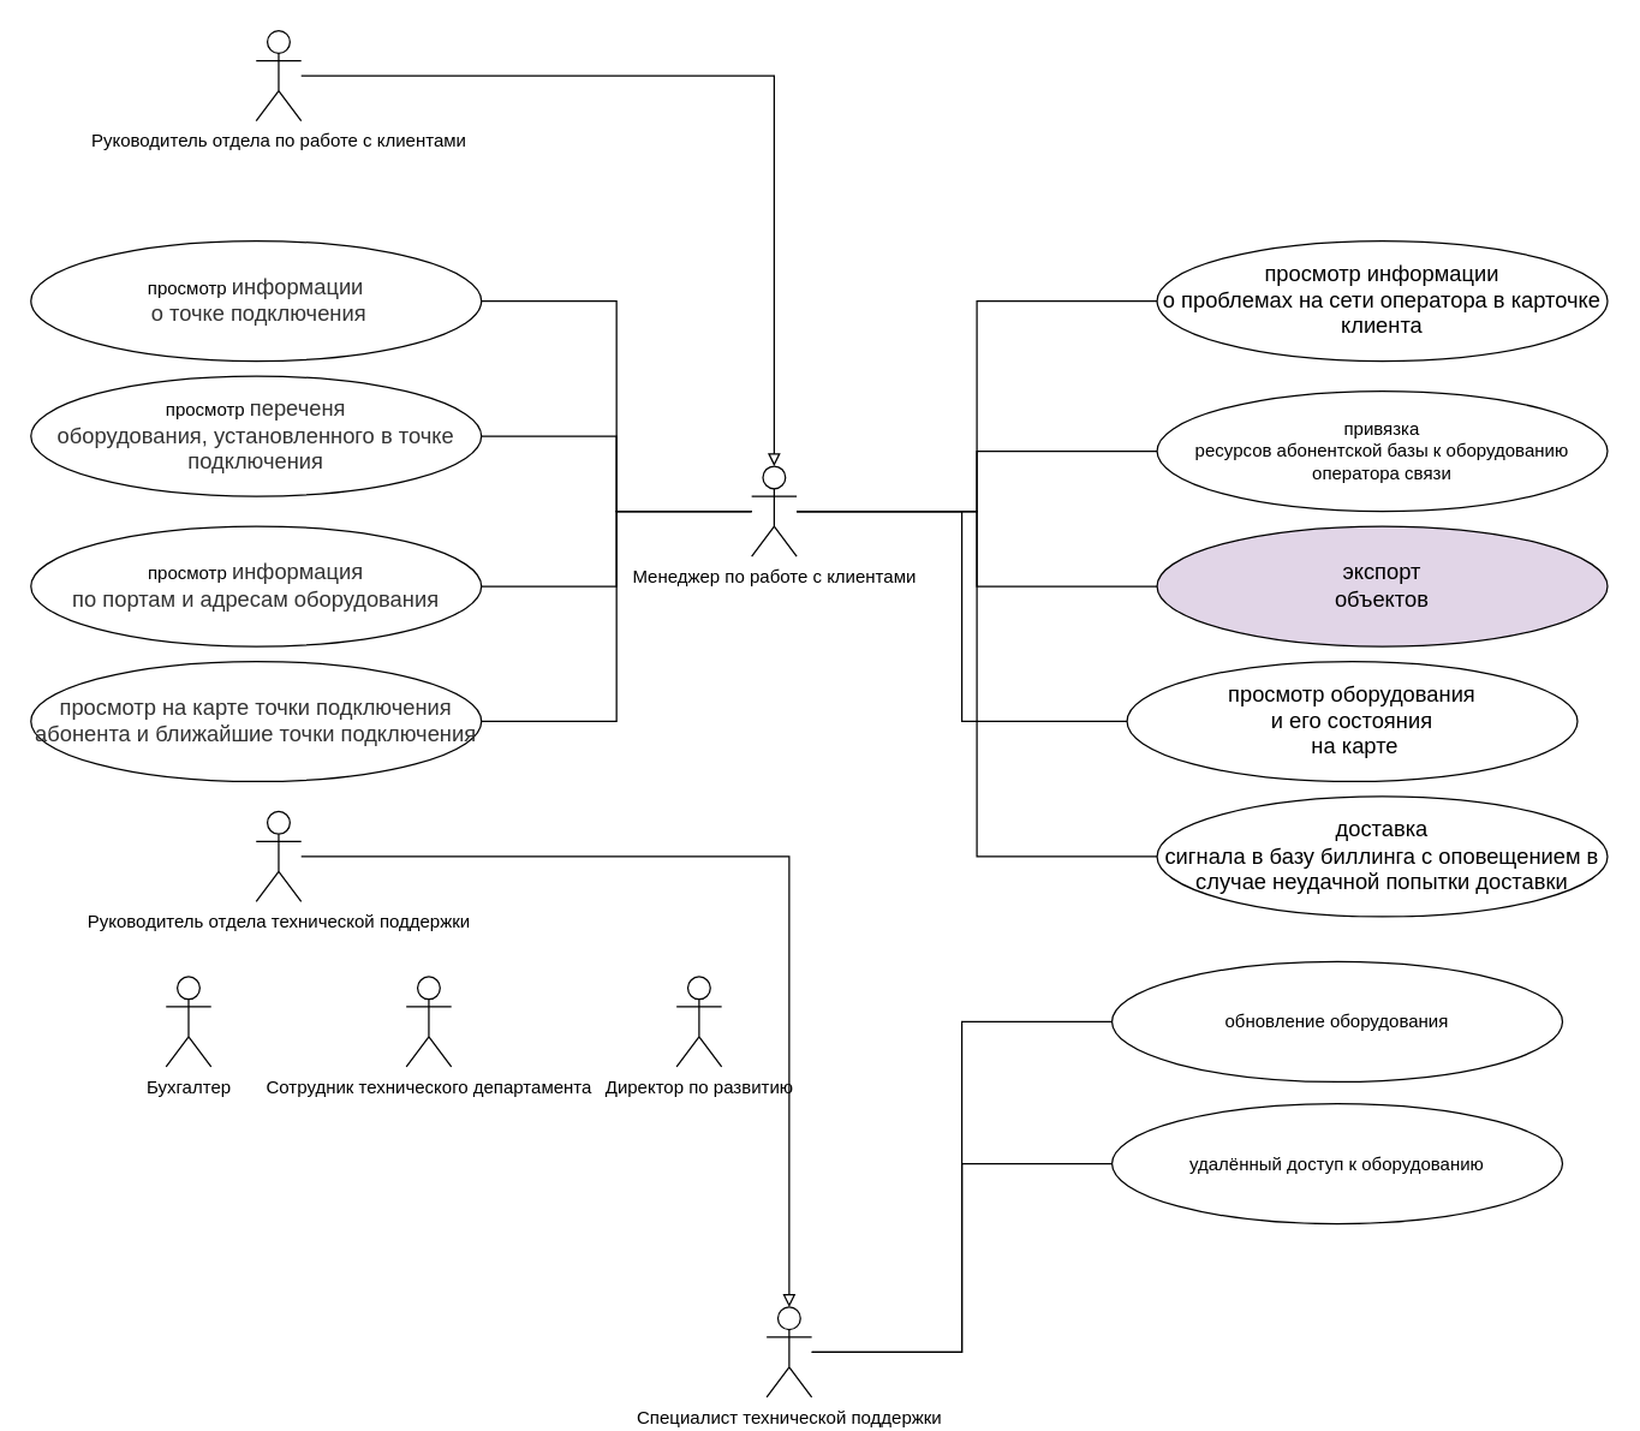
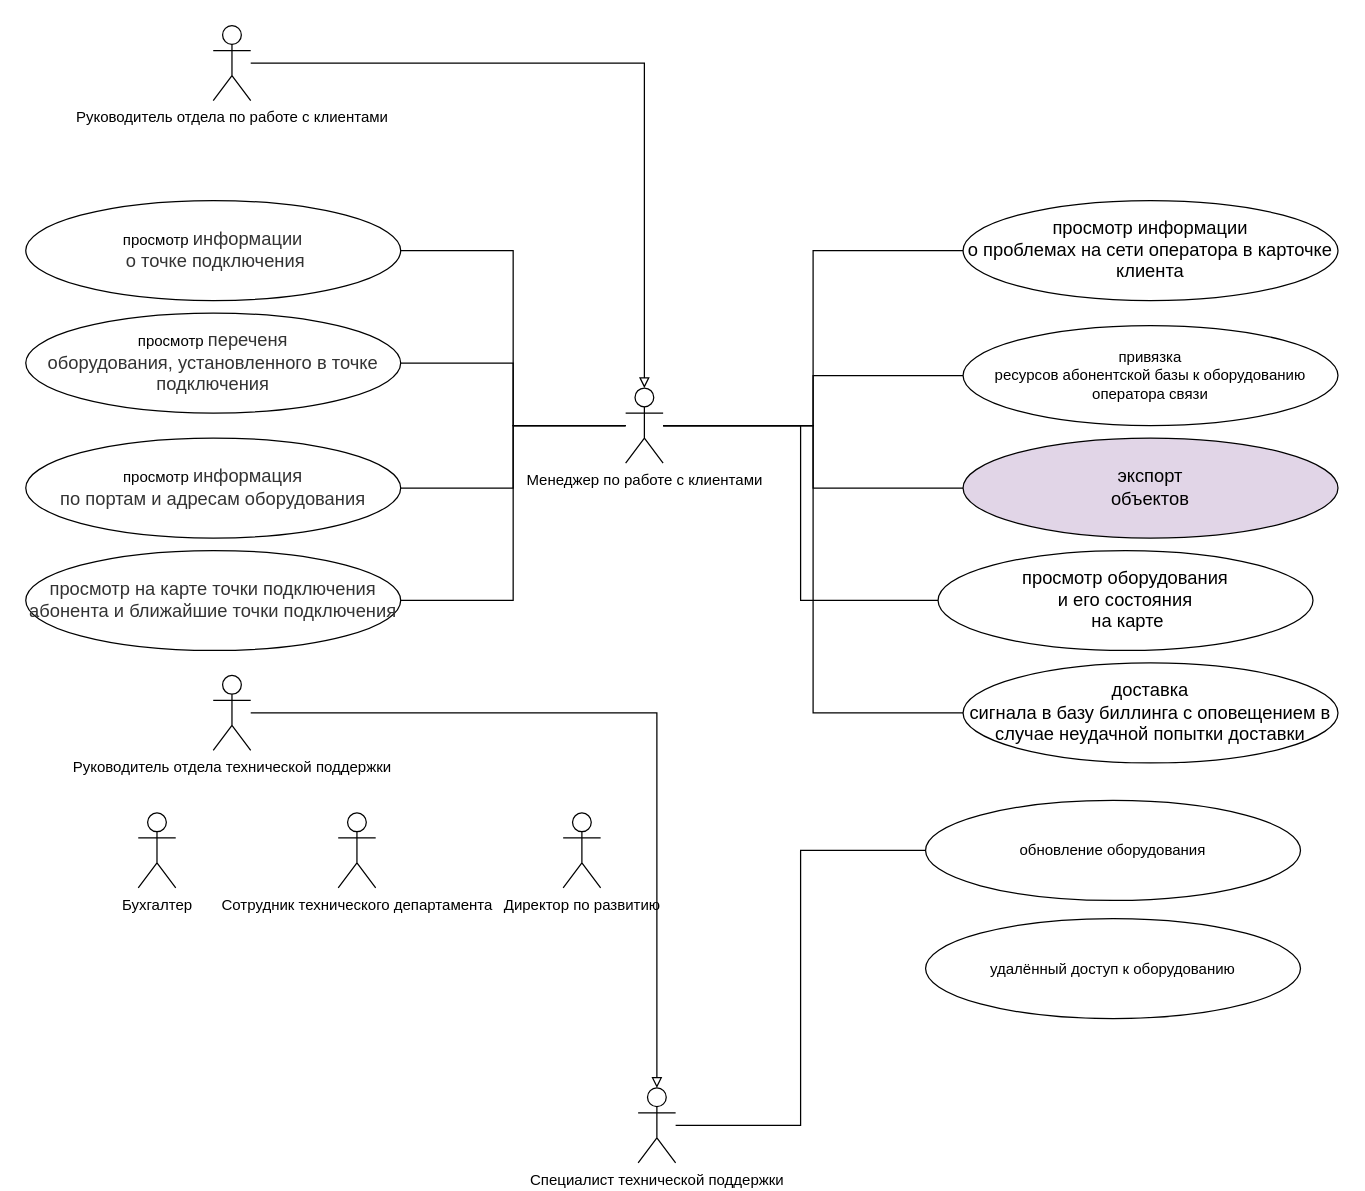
- <mxCell id="18" style="edgeStyle=orthogonalEdgeStyle;rounded=0;orthogonalLoop=1;jettySize=auto;html=1;entryX=0;entryY=0.5;entryDx=0;entryDy=0;endArrow=none;endFill=0;" parent="1" source="19" target="21" edge="1"><mxGeometry relative="1" as="geometry" /></mxCell>
